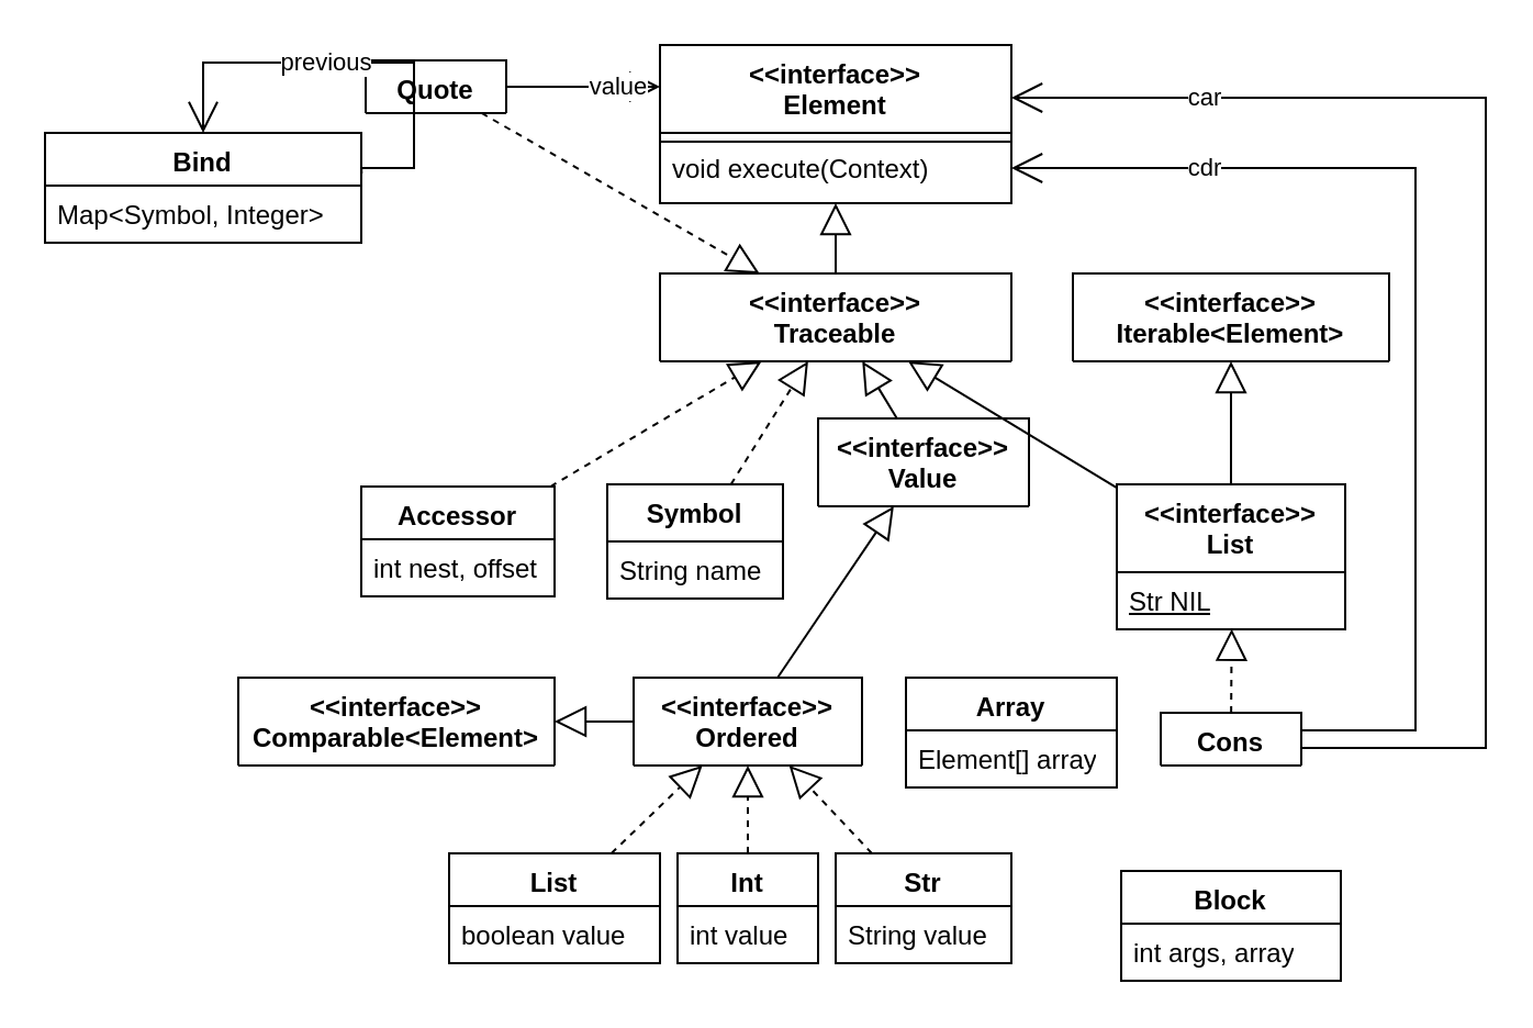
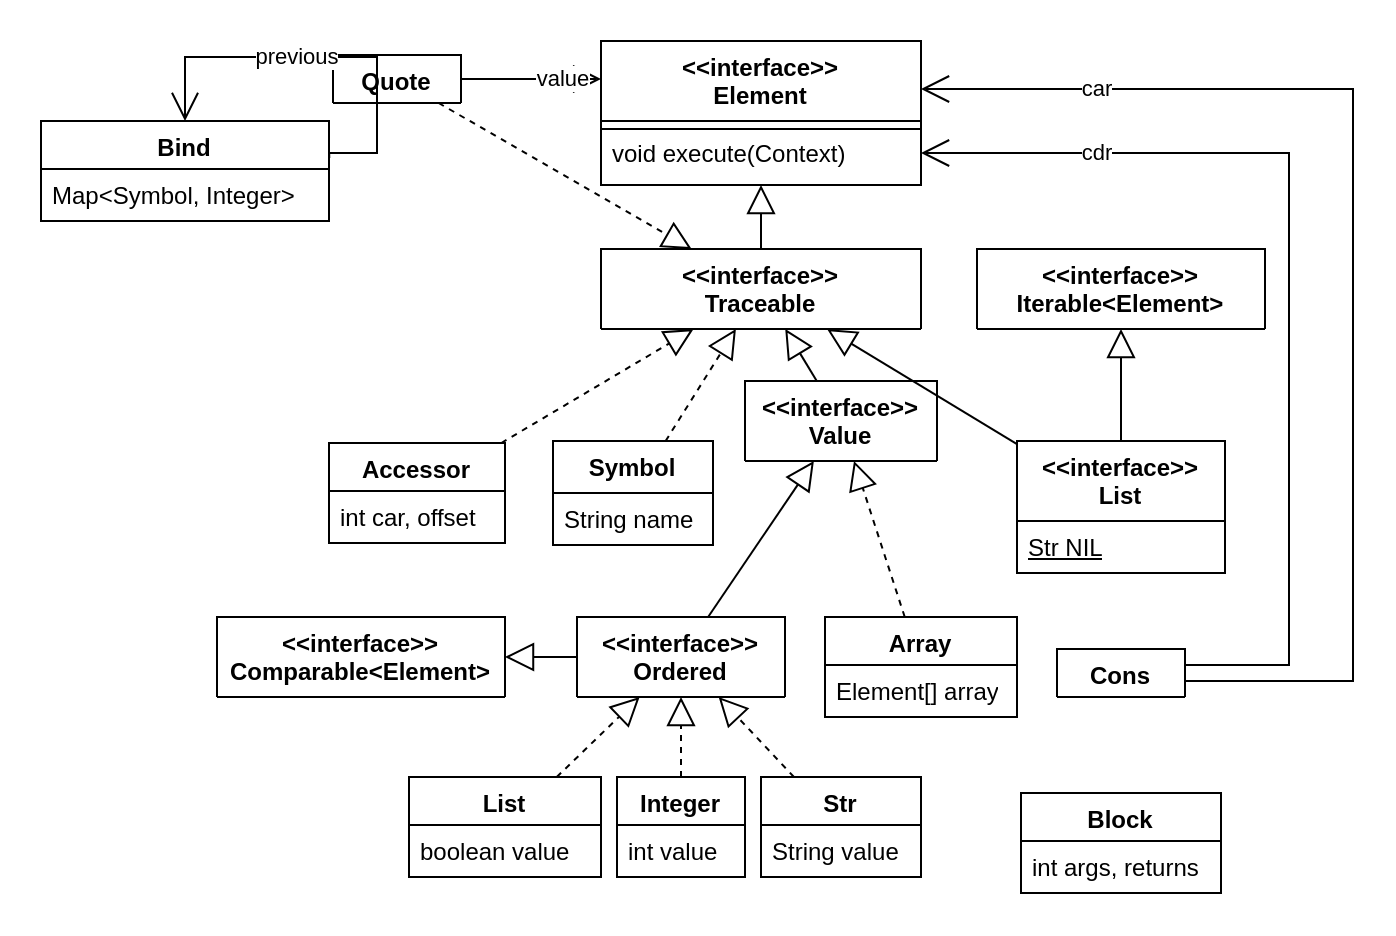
- <mxCell id="43" value="int nest, offset" style="text;strokeColor=none;fillColor=none;align=left;verticalAlign=top;spacingLeft=4;spacingRight=4;overflow=hidden;rotatable=0;points=[[0,0.5],[1,0.5]];portConstraint=eastwest;whiteSpace=wrap;html=1;" parent="42" vertex="1"><mxGeometry y="24" width="88" height="26" as="geometry" /></mxCell>
+ <mxCell id="43" value="int car, offset" style="text;strokeColor=none;fillColor=none;align=left;verticalAlign=top;spacingLeft=4;spacingRight=4;overflow=hidden;rotatable=0;points=[[0,0.5],[1,0.5]];portConstraint=eastwest;whiteSpace=wrap;html=1;" parent="42" vertex="1"><mxGeometry y="24" width="88" height="26" as="geometry" /></mxCell>
+ <mxCell id="24" value="" style="endArrow=block;dashed=1;endFill=0;endSize=12;html=1;rounded=0;" parent="1" source="12" target="7" edge="1"><mxGeometry width="160" relative="1" as="geometry"><mxPoint x="544" y="220" as="sourcePoint" /><mxPoint x="437" y="181" as="targetPoint" /></mxGeometry></mxCell>
- <mxCell id="33" value="" style="endArrow=block;dashed=1;endFill=0;endSize=12;html=1;rounded=0;entryX=0.503;entryY=0.994;entryDx=0;entryDy=0;entryPerimeter=0;" parent="1" source="32" target="30" edge="1"><mxGeometry width="160" relative="1" as="geometry"><mxPoint x="468" y="404" as="sourcePoint" /><mxPoint x="394" y="364" as="targetPoint" /></mxGeometry></mxCell>
- <mxCell id="19" value="Int" style="swimlane;fontStyle=1;align=center;verticalAlign=top;childLayout=stackLayout;horizontal=1;startSize=24;horizontalStack=0;resizeParent=1;resizeParentMax=0;resizeLast=0;collapsible=1;marginBottom=0;whiteSpace=wrap;html=1;" parent="1" vertex="1"><mxGeometry x="308" y="388" width="64" height="50" as="geometry"><mxRectangle x="224" y="320" width="72" height="32" as="alternateBounds" /></mxGeometry></mxCell>
+ <mxCell id="19" value="Integer" style="swimlane;fontStyle=1;align=center;verticalAlign=top;childLayout=stackLayout;horizontal=1;startSize=24;horizontalStack=0;resizeParent=1;resizeParentMax=0;resizeLast=0;collapsible=1;marginBottom=0;whiteSpace=wrap;html=1;" parent="1" vertex="1"><mxGeometry x="308" y="388" width="64" height="50" as="geometry"><mxRectangle x="224" y="320" width="72" height="32" as="alternateBounds" /></mxGeometry></mxCell>
- <mxCell id="37" value="int args, array" style="text;strokeColor=none;fillColor=none;align=left;verticalAlign=top;spacingLeft=4;spacingRight=4;overflow=hidden;rotatable=0;points=[[0,0.5],[1,0.5]];portConstraint=eastwest;whiteSpace=wrap;html=1;" parent="36" vertex="1"><mxGeometry y="24" width="100" height="26" as="geometry" /></mxCell>
+ <mxCell id="37" value="int args, returns" style="text;strokeColor=none;fillColor=none;align=left;verticalAlign=top;spacingLeft=4;spacingRight=4;overflow=hidden;rotatable=0;points=[[0,0.5],[1,0.5]];portConstraint=eastwest;whiteSpace=wrap;html=1;" parent="36" vertex="1"><mxGeometry y="24" width="100" height="26" as="geometry" /></mxCell>
